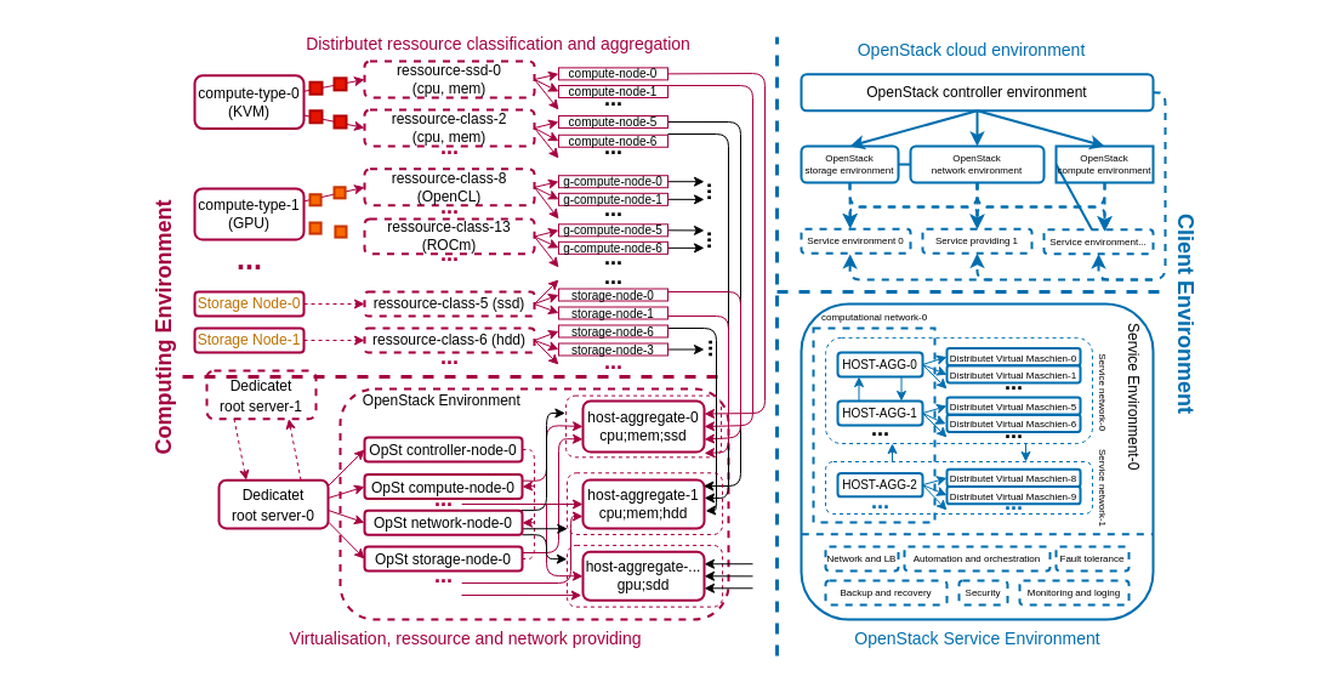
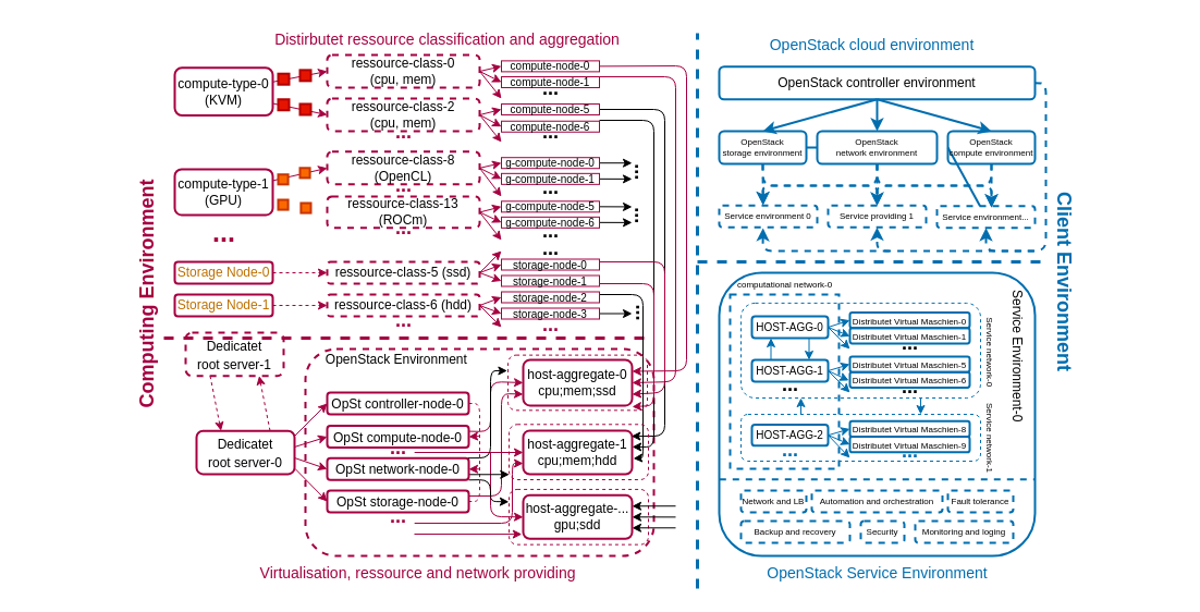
- <mxCell id="16" value="&lt;font style=&quot;font-size: 12px;&quot;&gt;ressource-ssd-0 &lt;br&gt;(cpu, mem)&lt;br style=&quot;font-size: 12px;&quot;&gt;&lt;/font&gt;" style="rounded=1;whiteSpace=wrap;html=1;fillColor=none;fontColor=default;strokeColor=#A50040;strokeWidth=2;fontSize=12;dashed=1;" parent="1" vertex="1"><mxGeometry x="300" y="50" width="140" height="30" as="geometry" /></mxCell>
+ <mxCell id="16" value="&lt;font style=&quot;font-size: 12px;&quot;&gt;ressource-class-0 &lt;br&gt;(cpu, mem)&lt;br style=&quot;font-size: 12px;&quot;&gt;&lt;/font&gt;" style="rounded=1;whiteSpace=wrap;html=1;fillColor=none;fontColor=default;strokeColor=#A50040;strokeWidth=2;fontSize=12;dashed=1;" parent="1" vertex="1"><mxGeometry x="300" y="50" width="140" height="30" as="geometry" /></mxCell>
- <mxCell id="181" value="&lt;span style=&quot;&quot;&gt;&lt;font style=&quot;font-size: 8px;&quot;&gt;OpenStack &lt;br&gt;compute&amp;nbsp;environment&lt;/font&gt;&lt;/span&gt;" style="whiteSpace=wrap;html=1;labelBackgroundColor=none;strokeColor=#006EAF;strokeWidth=2;fontSize=8;fontColor=default;fillColor=none;rounded=0;" parent="1" vertex="1"><mxGeometry x="870" y="120" width="80" height="30" as="geometry" /></mxCell>
+ <mxCell id="181" value="&lt;span style=&quot;&quot;&gt;&lt;font style=&quot;font-size: 8px;&quot;&gt;OpenStack &lt;br&gt;compute&amp;nbsp;environment&lt;/font&gt;&lt;/span&gt;" style="rounded=1;whiteSpace=wrap;html=1;labelBackgroundColor=none;strokeColor=#006EAF;strokeWidth=2;fontSize=8;fontColor=default;fillColor=none;" parent="1" vertex="1"><mxGeometry x="870" y="120" width="80" height="30" as="geometry" /></mxCell>
- <mxCell id="121" value="&lt;font style=&quot;font-size: 10px;&quot;&gt;storage-node-6&lt;/font&gt;" style="rounded=0;whiteSpace=wrap;html=1;fillColor=none;fontColor=default;strokeColor=#A50040;" parent="1" vertex="1"><mxGeometry x="460" y="267.5" width="90" height="10" as="geometry" /></mxCell>
+ <mxCell id="121" value="&lt;font style=&quot;font-size: 10px;&quot;&gt;storage-node-2&lt;/font&gt;" style="rounded=0;whiteSpace=wrap;html=1;fillColor=none;fontColor=default;strokeColor=#A50040;" parent="1" vertex="1"><mxGeometry x="460" y="267.5" width="90" height="10" as="geometry" /></mxCell>
